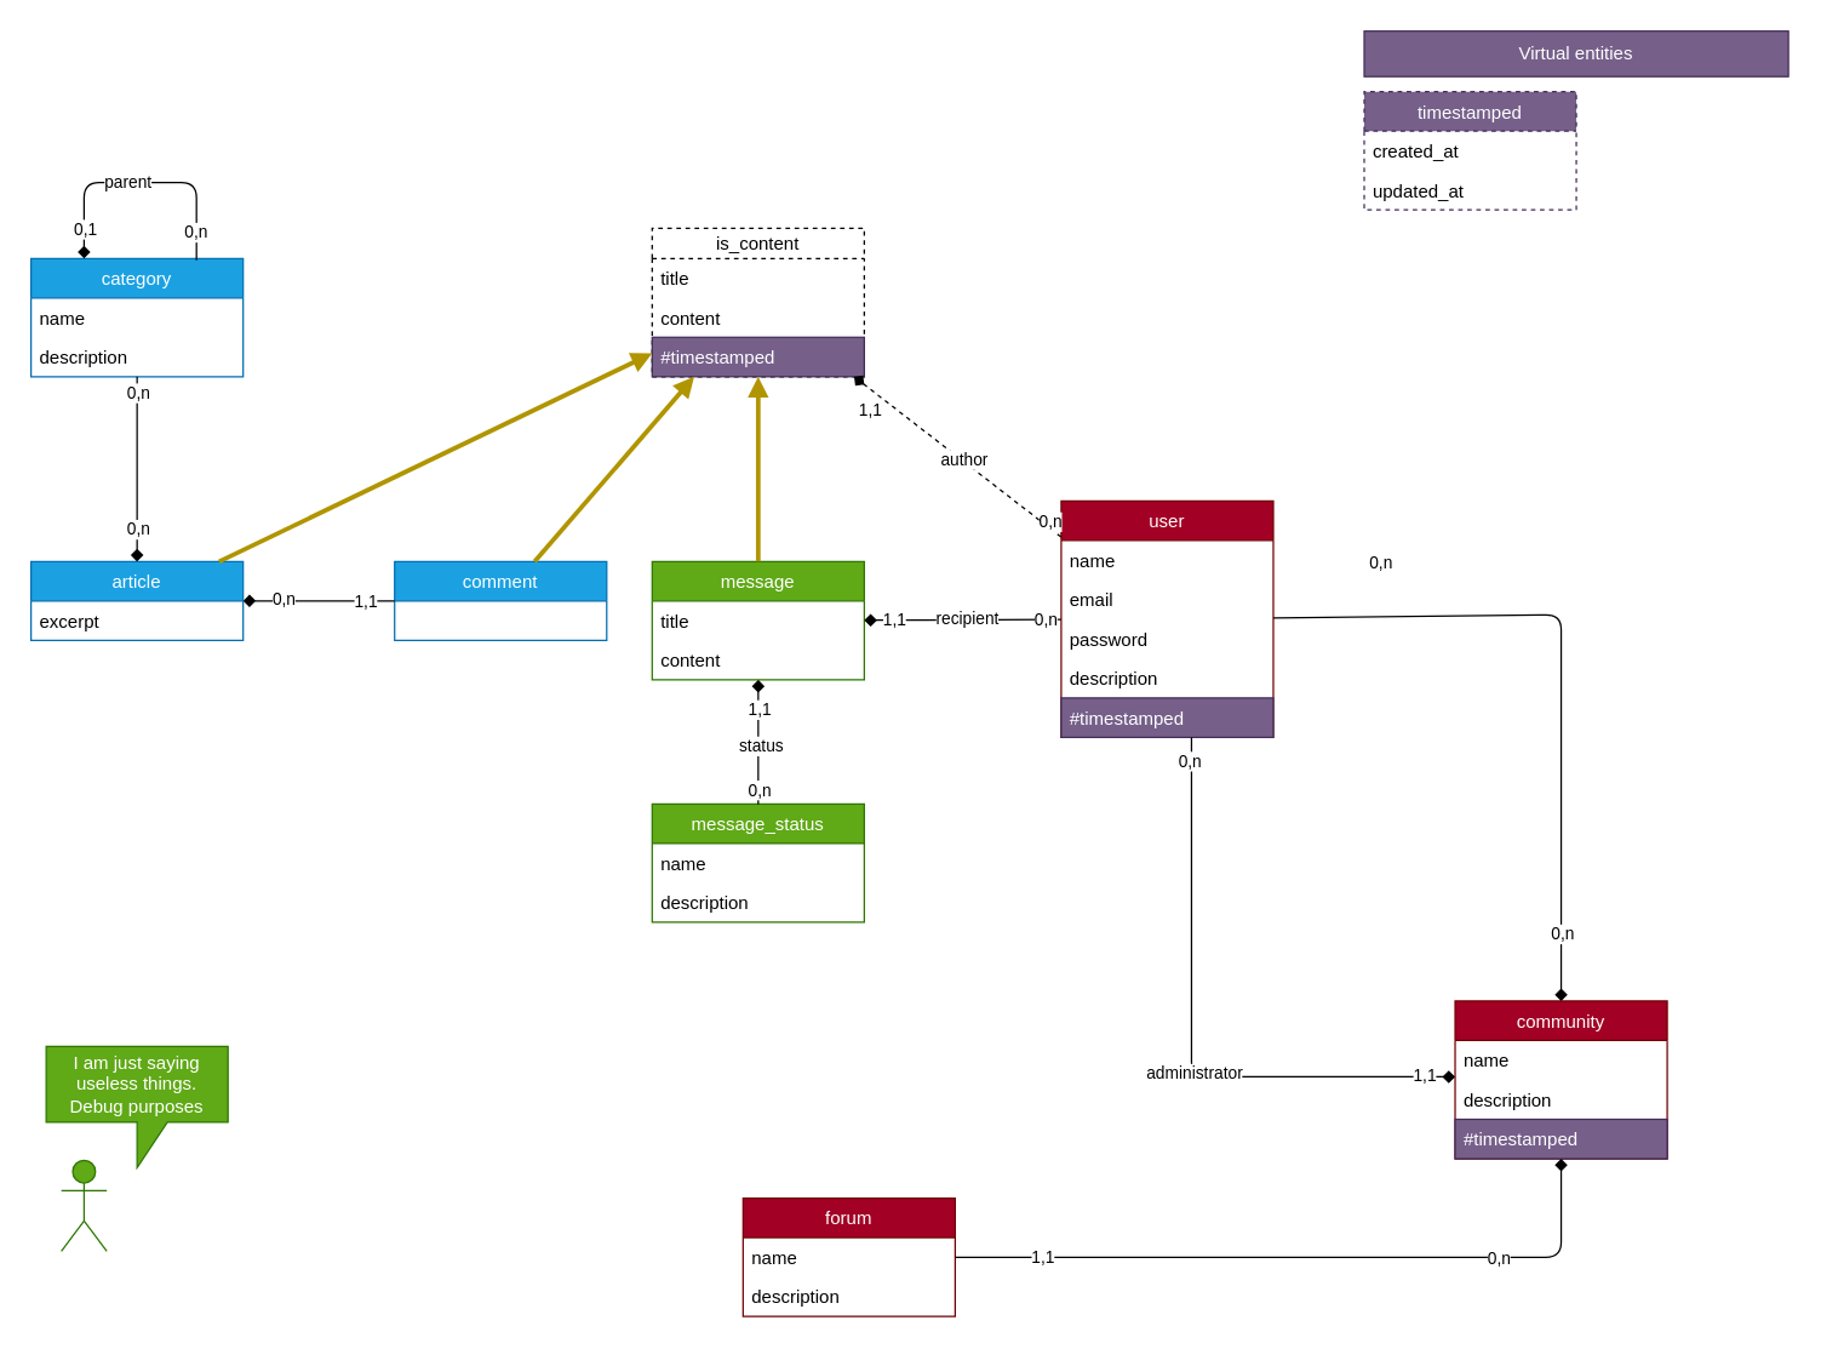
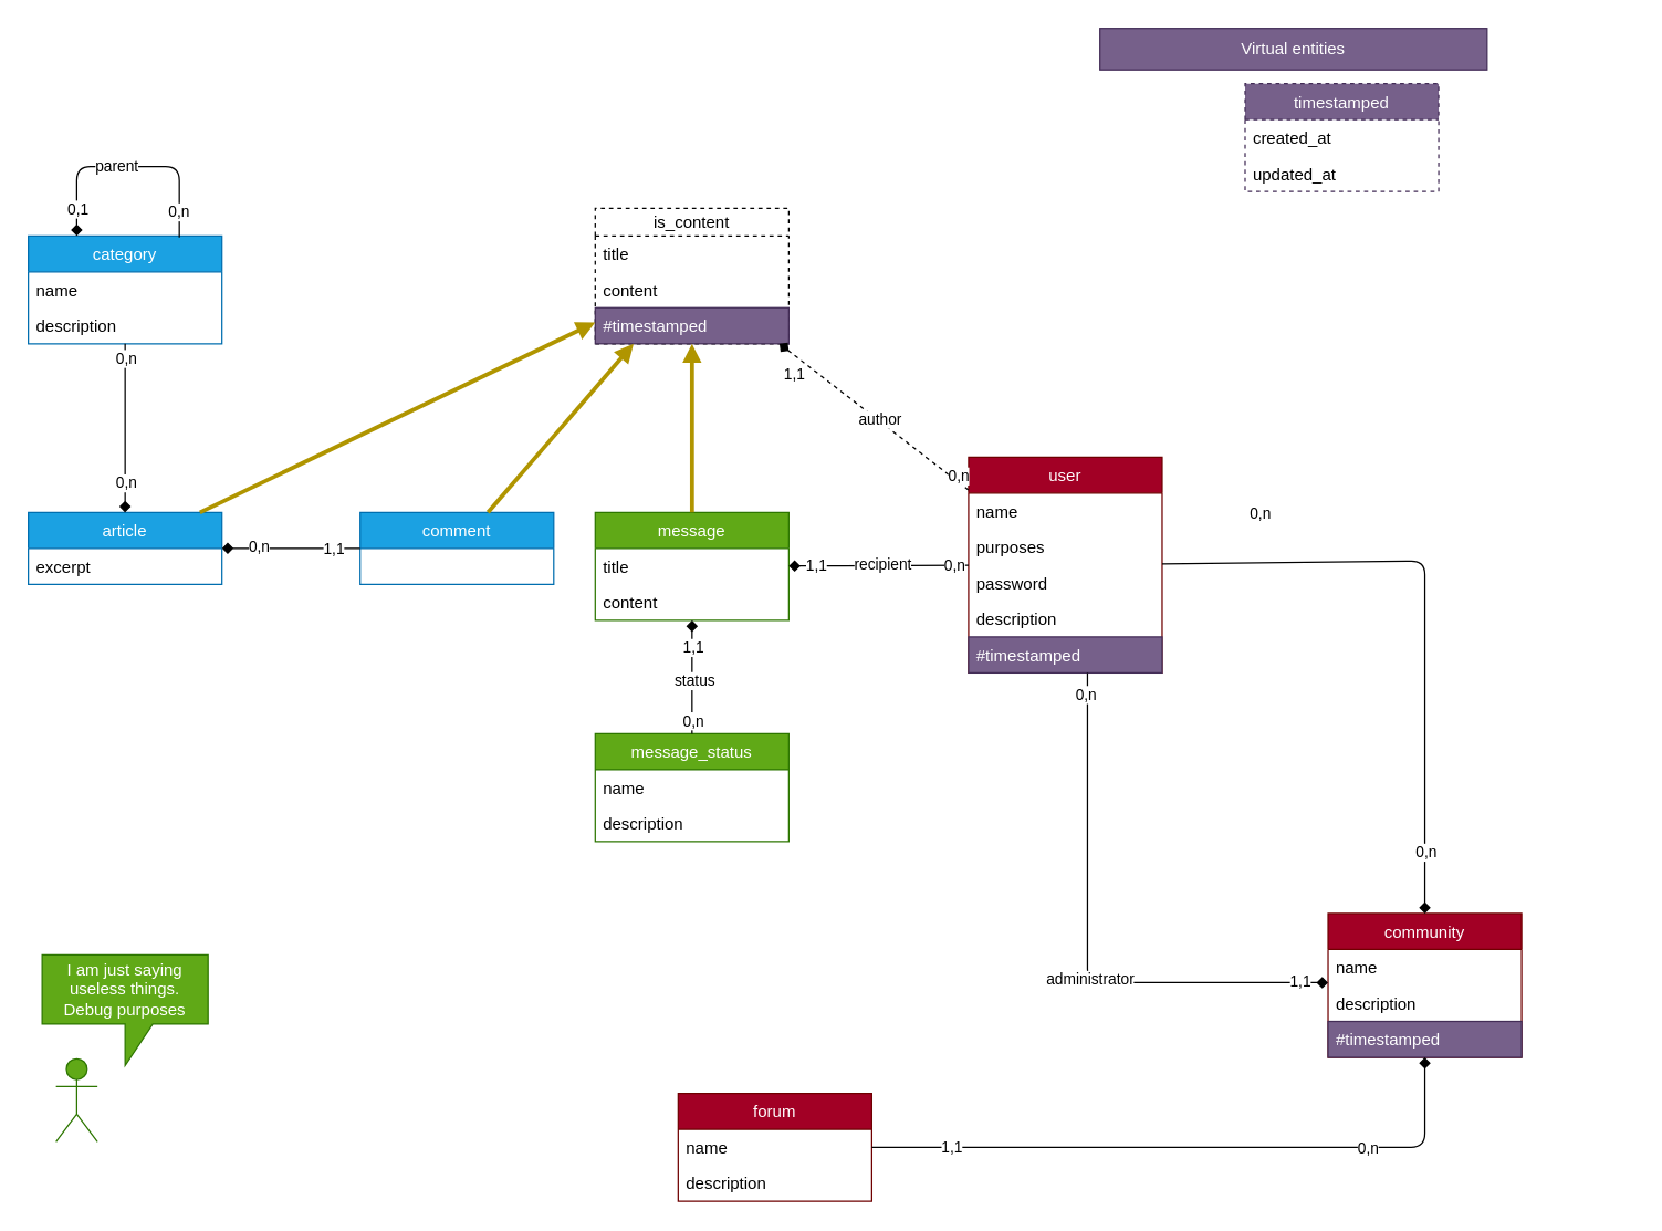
- <mxCell id="73" value="Virtual entities" style="rounded=0;whiteSpace=wrap;html=1;fillColor=#76608a;strokeColor=#432D57;fontColor=#ffffff;" parent="1" vertex="1"><mxGeometry x="900" y="20" width="280" height="30" as="geometry" /></mxCell>
+ <mxCell id="73" value="Virtual entities" style="rounded=0;whiteSpace=wrap;html=1;fillColor=#76608a;strokeColor=#432D57;fontColor=#ffffff;" parent="1" vertex="1"><mxGeometry x="795" y="20" width="280" height="30" as="geometry" /></mxCell>
- <mxCell id="4" value="email" style="text;strokeColor=none;fillColor=none;align=left;verticalAlign=top;spacingLeft=4;spacingRight=4;overflow=hidden;rotatable=0;points=[[0,0.5],[1,0.5]];portConstraint=eastwest;" parent="2" vertex="1"><mxGeometry y="52" width="140" height="26" as="geometry" /></mxCell>
+ <mxCell id="4" value="purposes" style="text;strokeColor=none;fillColor=none;align=left;verticalAlign=top;spacingLeft=4;spacingRight=4;overflow=hidden;rotatable=0;points=[[0,0.5],[1,0.5]];portConstraint=eastwest;" parent="2" vertex="1"><mxGeometry y="52" width="140" height="26" as="geometry" /></mxCell>
